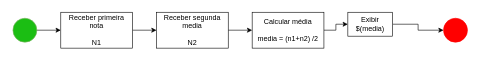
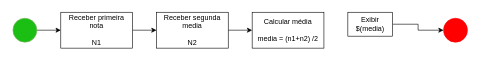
- <mxCell id="8" value="" style="edgeStyle=orthogonalEdgeStyle;rounded=0;orthogonalLoop=1;jettySize=auto;html=1;" parent="1" source="9" target="11" edge="1"><mxGeometry relative="1" as="geometry" /></mxCell>
